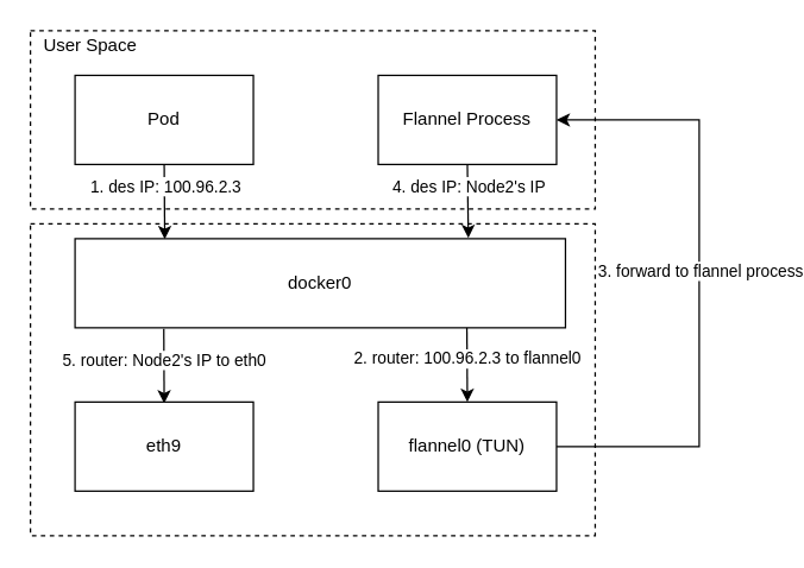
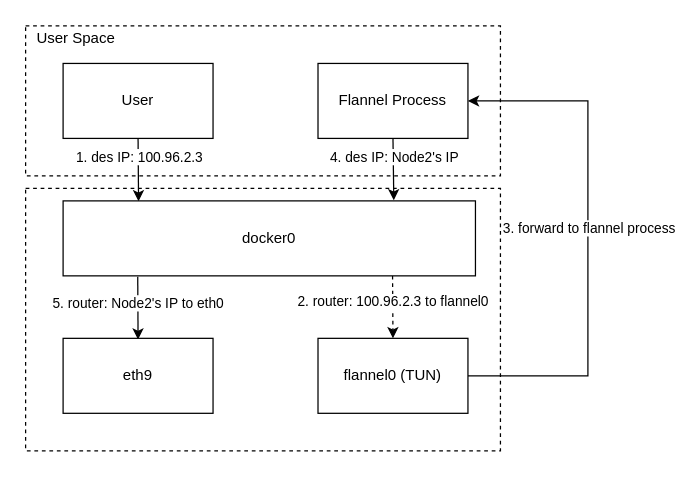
- <mxCell id="6" value="Pod" style="rounded=0;whiteSpace=wrap;html=1;" vertex="1" parent="1"><mxGeometry x="50" y="50" width="120" height="60" as="geometry" /></mxCell>
+ <mxCell id="6" value="User" style="rounded=0;whiteSpace=wrap;html=1;" vertex="1" parent="1"><mxGeometry x="50" y="50" width="120" height="60" as="geometry" /></mxCell>
- <mxCell id="10" style="edgeStyle=none;rounded=0;orthogonalLoop=1;jettySize=auto;html=1;exitX=0.799;exitY=0.999;exitDx=0;exitDy=0;entryX=0.5;entryY=0;entryDx=0;entryDy=0;exitPerimeter=0;" edge="1" parent="1" source="13" target="16"><mxGeometry relative="1" as="geometry" /></mxCell>
+ <mxCell id="10" style="edgeStyle=none;rounded=0;orthogonalLoop=1;jettySize=auto;html=1;exitX=0.799;exitY=0.999;exitDx=0;exitDy=0;entryX=0.5;entryY=0;entryDx=0;entryDy=0;exitPerimeter=0;dashed=1;" edge="1" parent="1" source="13" target="16"><mxGeometry relative="1" as="geometry" /></mxCell>
